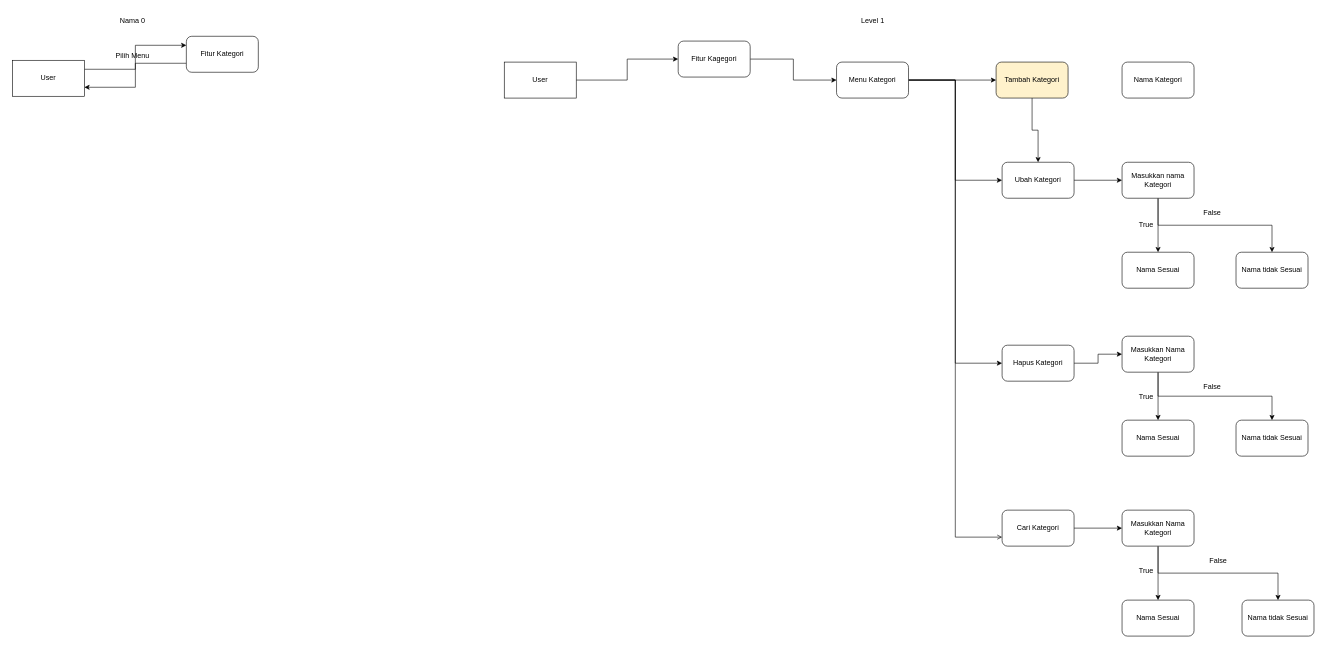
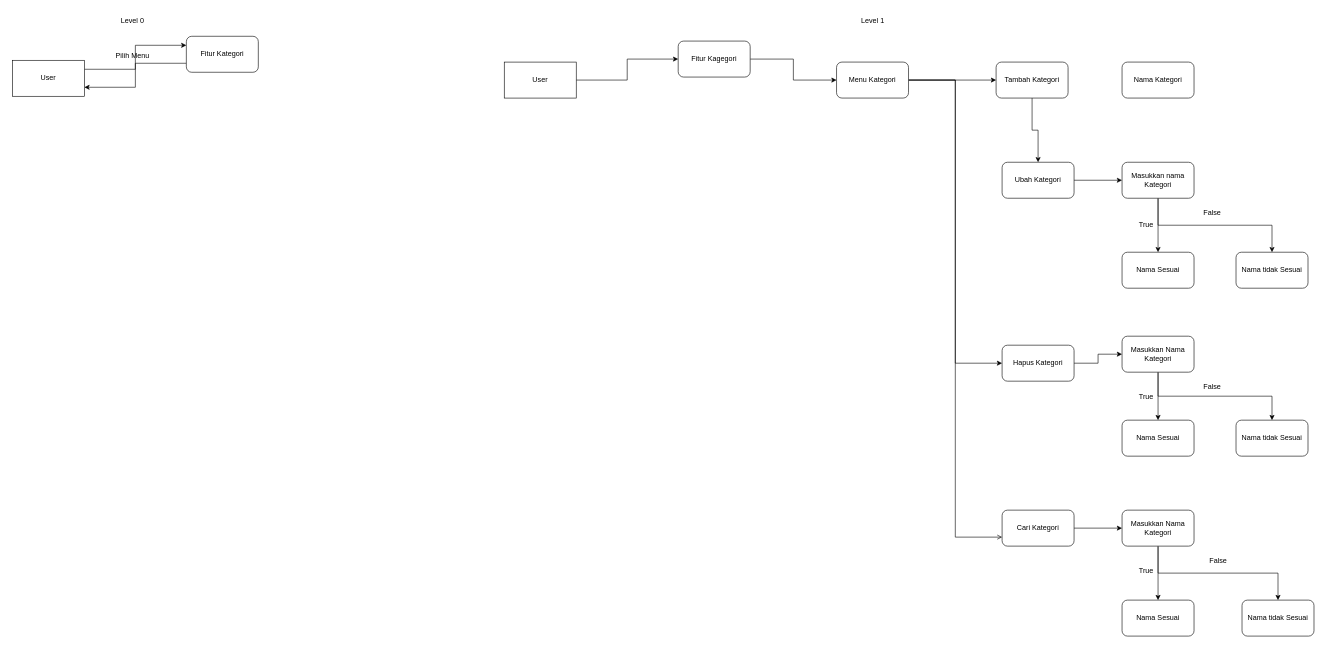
- <mxCell id="7" value="Nama 0" style="text;html=1;align=center;verticalAlign=middle;resizable=0;points=[];autosize=1;strokeColor=none;fillColor=none;" parent="1" vertex="1"><mxGeometry x="190" width="60" height="30" as="geometry" y="20" /></mxCell>
+ <mxCell id="7" value="Level 0" style="text;html=1;align=center;verticalAlign=middle;resizable=0;points=[];autosize=1;strokeColor=none;fillColor=none;" parent="1" vertex="1"><mxGeometry x="190" width="60" height="30" as="geometry" y="20" /></mxCell>
- <mxCell id="19" value="Tambah Kategori" style="rounded=1;whiteSpace=wrap;html=1;fillColor=#fff2cc;" vertex="1" parent="1"><mxGeometry x="1660" y="103" width="120" height="60" as="geometry" /></mxCell>
+ <mxCell id="19" value="Tambah Kategori" style="rounded=1;whiteSpace=wrap;html=1;" vertex="1" parent="1"><mxGeometry x="1660" y="103" width="120" height="60" as="geometry" /></mxCell>
- <mxCell id="16" style="edgeStyle=orthogonalEdgeStyle;rounded=0;orthogonalLoop=1;jettySize=auto;html=1;entryX=0;entryY=0.5;entryDx=0;entryDy=0;" edge="1" parent="1" source="17" target="21"><mxGeometry relative="1" as="geometry" /></mxCell>
